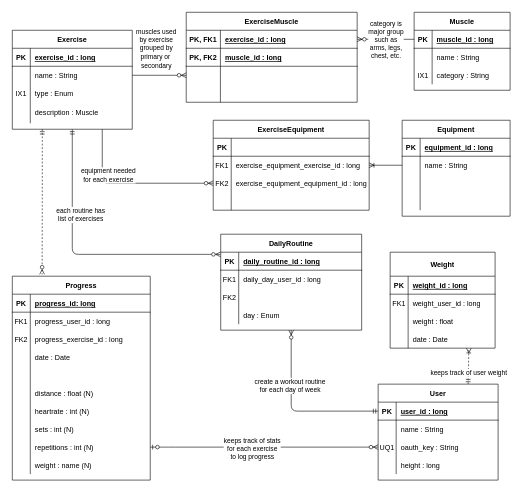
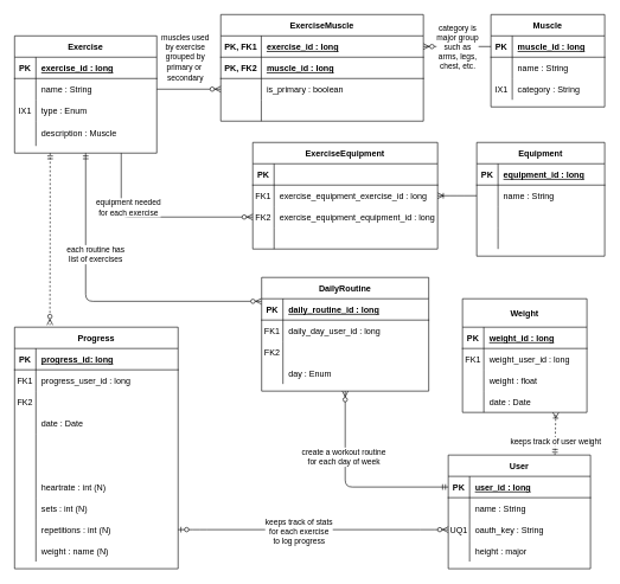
+ <mxCell id="87" value="is_primary : boolean" style="shape=partialRectangle;connectable=0;fillColor=none;top=0;left=0;bottom=0;right=0;align=left;spacingLeft=6;overflow=hidden;" parent="85" vertex="1"><mxGeometry x="57" width="228" height="30" as="geometry" /></mxCell>
- <mxCell id="126" value="progress_exercise_id : long" style="shape=partialRectangle;connectable=0;fillColor=none;top=0;left=0;bottom=0;right=0;align=left;spacingLeft=6;overflow=hidden;" parent="124" vertex="1"><mxGeometry x="30" width="200" height="30" as="geometry" /></mxCell>
- <mxCell id="134" value="distance : float (N)" style="shape=partialRectangle;connectable=0;fillColor=none;top=0;left=0;bottom=0;right=0;align=left;spacingLeft=6;overflow=hidden;" parent="132" vertex="1"><mxGeometry x="30" width="200" height="30" as="geometry" /></mxCell>
- <mxCell id="103" value="height : long" style="shape=partialRectangle;connectable=0;fillColor=none;top=0;left=0;bottom=0;right=0;align=left;spacingLeft=6;overflow=hidden;" parent="101" vertex="1"><mxGeometry x="30" width="170" height="30" as="geometry" /></mxCell>
+ <mxCell id="103" value="height : major" style="shape=partialRectangle;connectable=0;fillColor=none;top=0;left=0;bottom=0;right=0;align=left;spacingLeft=6;overflow=hidden;" parent="101" vertex="1"><mxGeometry x="30" width="170" height="30" as="geometry" /></mxCell>
